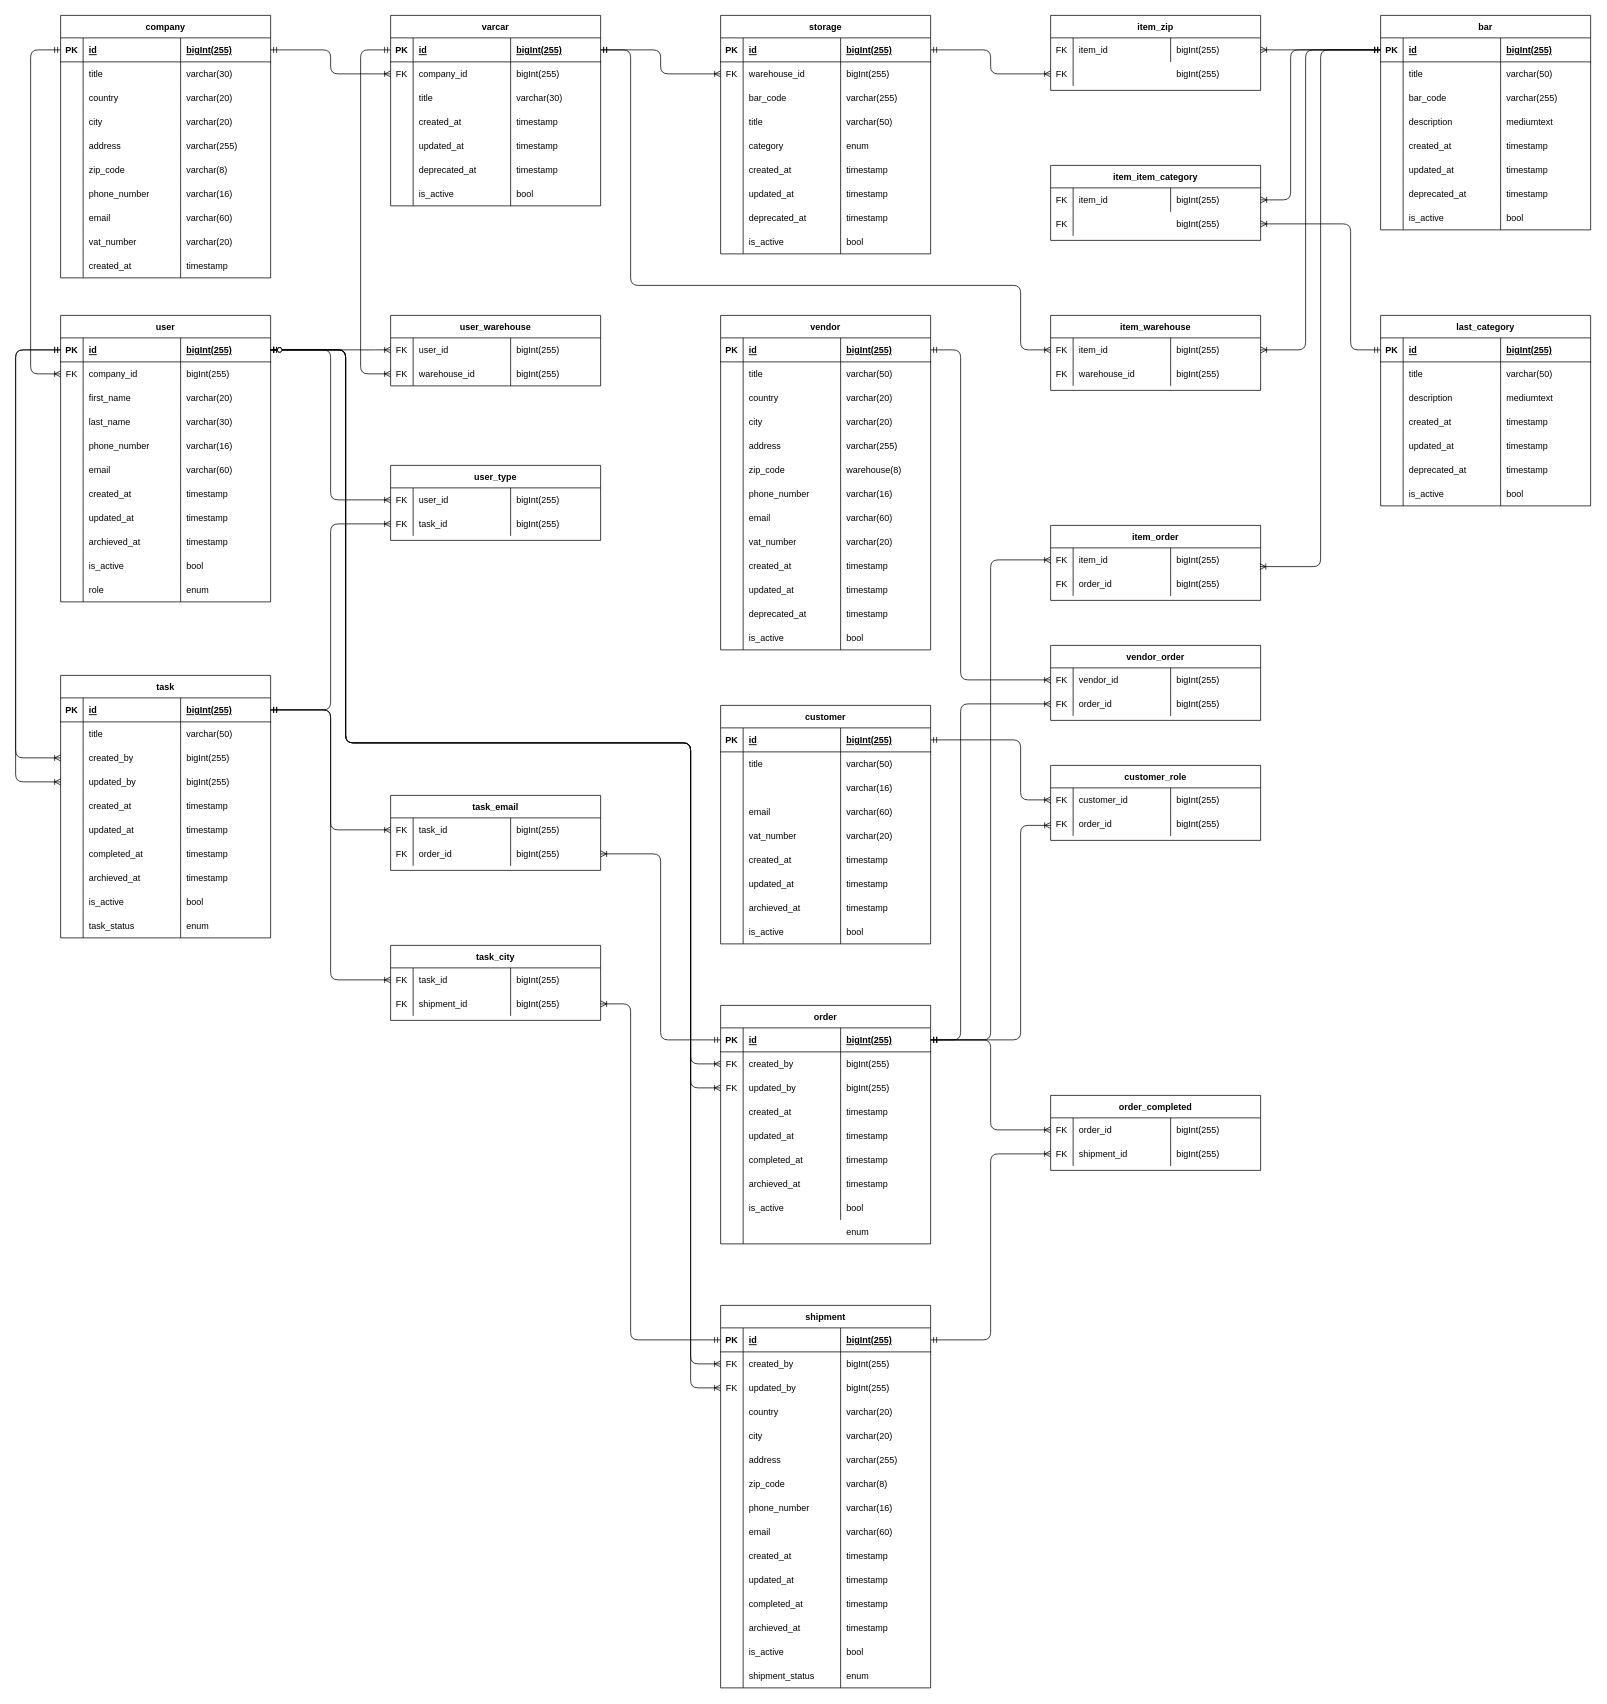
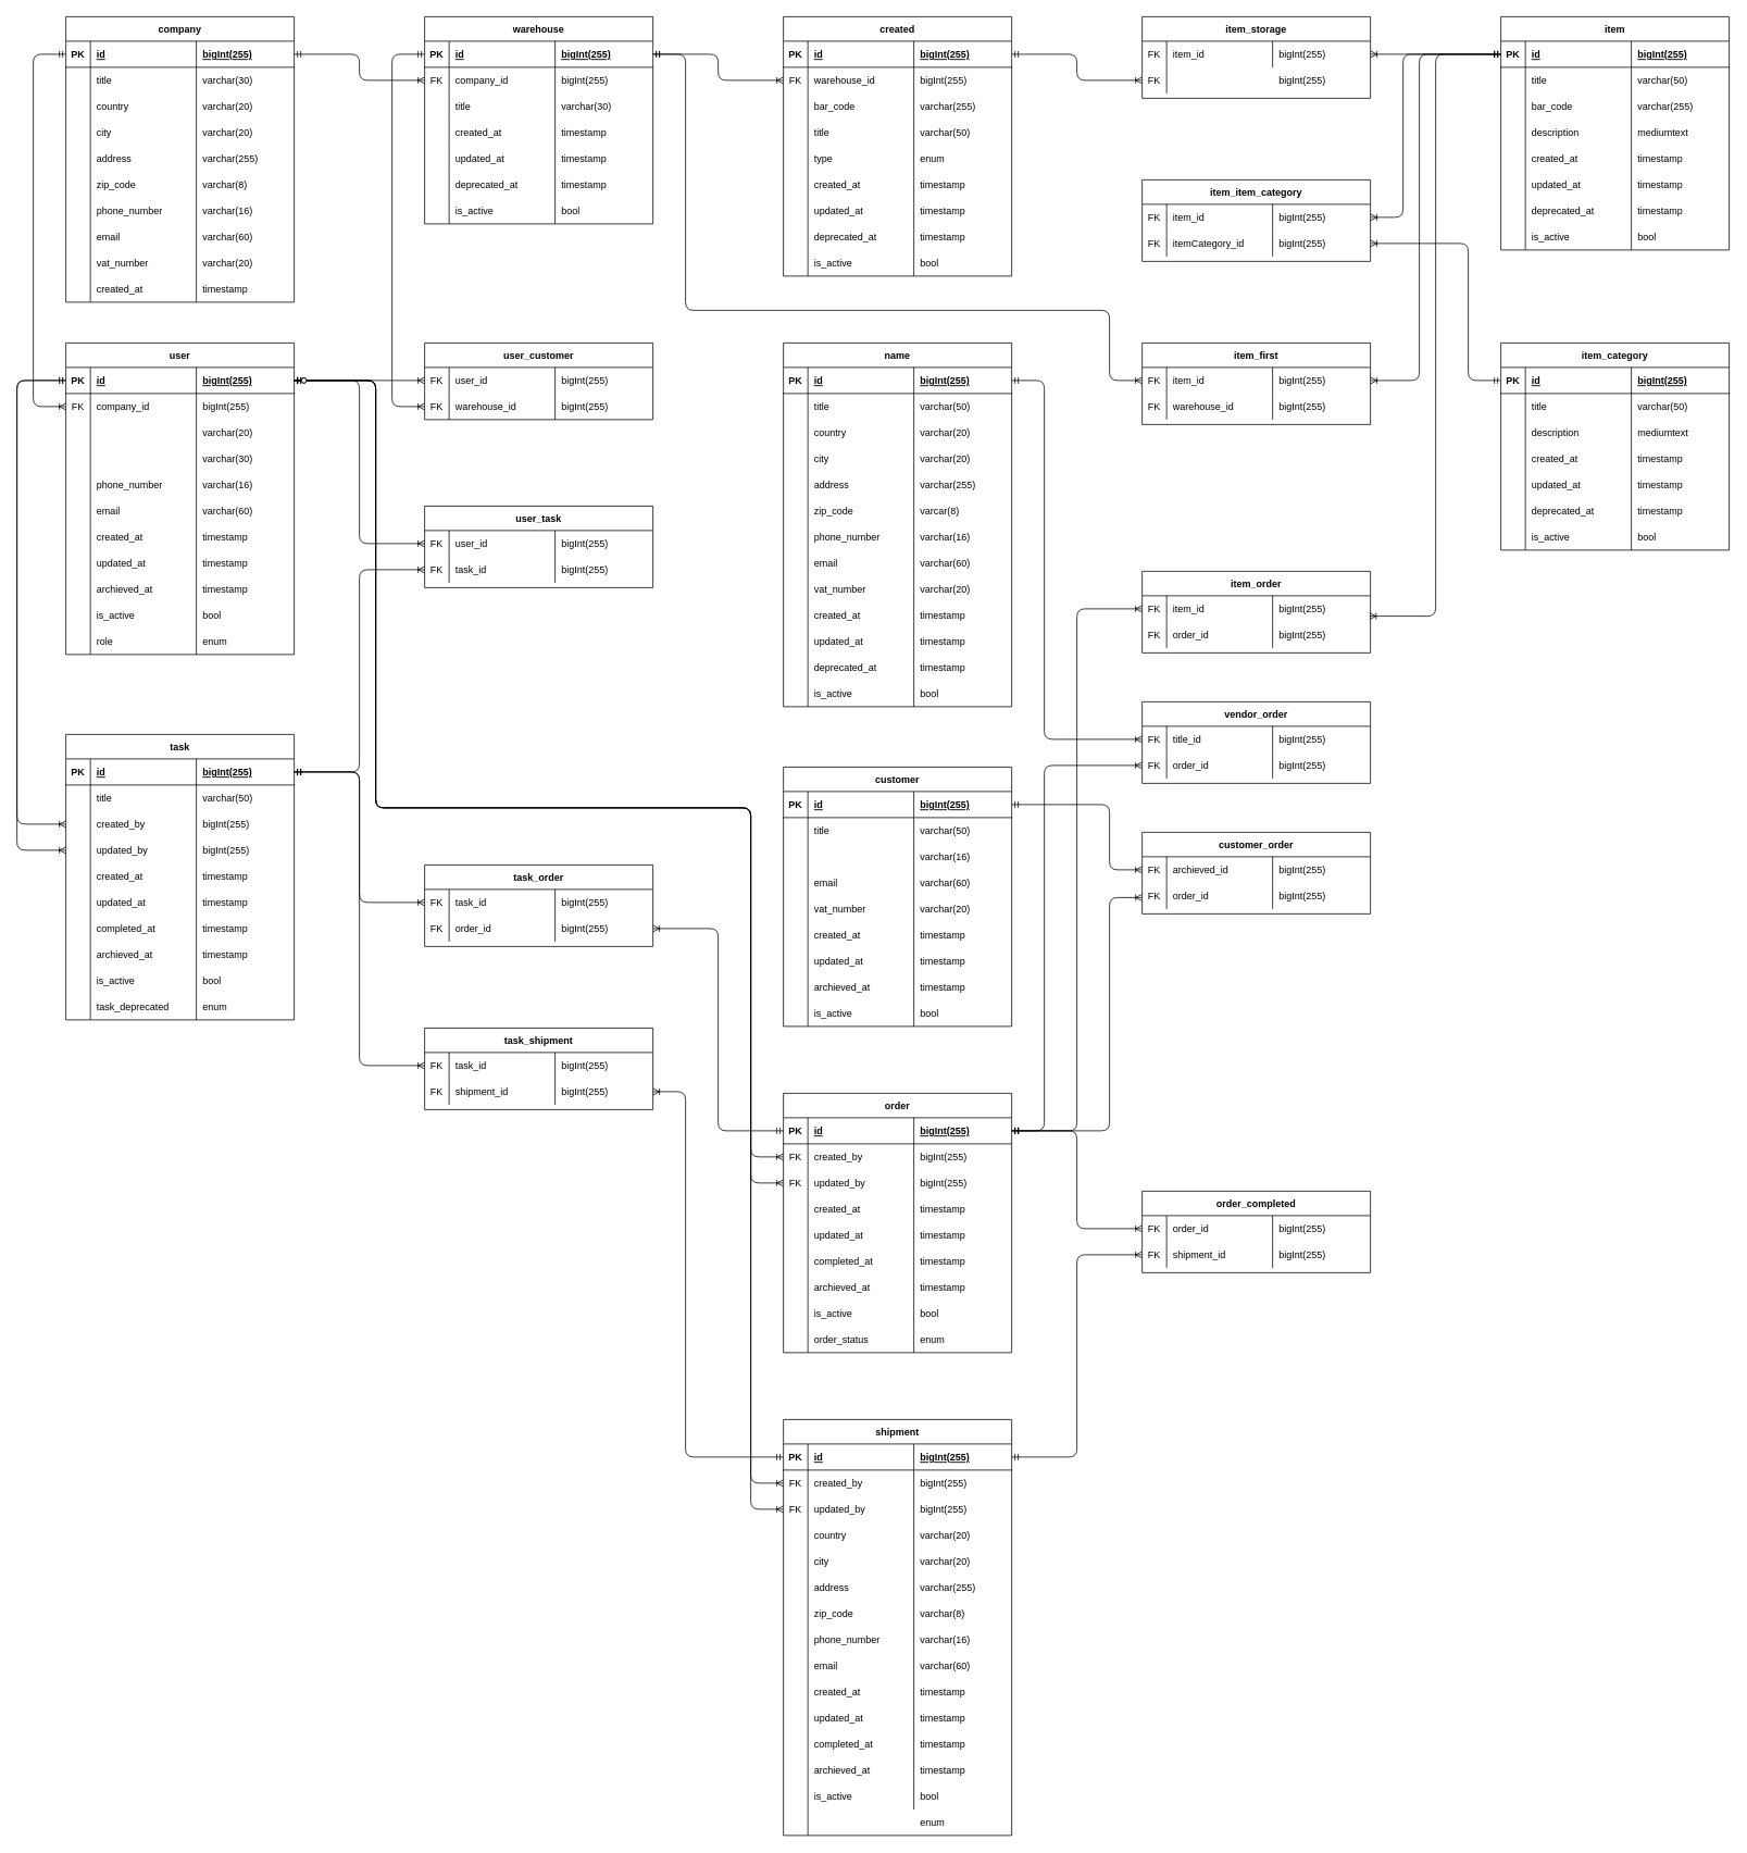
- <mxCell id="43" value="varcar" style="shape=table;startSize=30;container=1;collapsible=1;childLayout=tableLayout;fixedRows=1;rowLines=0;fontStyle=1;align=center;resizeLast=1;" parent="1" vertex="1"><mxGeometry x="520" y="20" width="280" height="254" as="geometry" /></mxCell>
+ <mxCell id="43" value="warehouse" style="shape=table;startSize=30;container=1;collapsible=1;childLayout=tableLayout;fixedRows=1;rowLines=0;fontStyle=1;align=center;resizeLast=1;" parent="1" vertex="1"><mxGeometry x="520" y="20" width="280" height="254" as="geometry" /></mxCell>
- <mxCell id="72" value="storage" style="shape=table;startSize=30;container=1;collapsible=1;childLayout=tableLayout;fixedRows=1;rowLines=0;fontStyle=1;align=center;resizeLast=1;" parent="1" vertex="1"><mxGeometry x="960" y="20" width="280" height="318" as="geometry" /></mxCell>
+ <mxCell id="72" value="created" style="shape=table;startSize=30;container=1;collapsible=1;childLayout=tableLayout;fixedRows=1;rowLines=0;fontStyle=1;align=center;resizeLast=1;" parent="1" vertex="1"><mxGeometry x="960" y="20" width="280" height="318" as="geometry" /></mxCell>
- <mxCell id="266" value="item_zip" style="shape=table;startSize=30;container=1;collapsible=1;childLayout=tableLayout;fixedRows=1;rowLines=0;fontStyle=1;align=center;resizeLast=1;" parent="1" vertex="1"><mxGeometry x="1400" y="20" width="280" height="100" as="geometry" /></mxCell>
+ <mxCell id="266" value="item_storage" style="shape=table;startSize=30;container=1;collapsible=1;childLayout=tableLayout;fixedRows=1;rowLines=0;fontStyle=1;align=center;resizeLast=1;" parent="1" vertex="1"><mxGeometry x="1400" y="20" width="280" height="100" as="geometry" /></mxCell>
- <mxCell id="233" value="bar" style="shape=table;startSize=30;container=1;collapsible=1;childLayout=tableLayout;fixedRows=1;rowLines=0;fontStyle=1;align=center;resizeLast=1;" parent="1" vertex="1"><mxGeometry x="1840" y="20" width="280" height="286" as="geometry" /></mxCell>
+ <mxCell id="233" value="item" style="shape=table;startSize=30;container=1;collapsible=1;childLayout=tableLayout;fixedRows=1;rowLines=0;fontStyle=1;align=center;resizeLast=1;" parent="1" vertex="1"><mxGeometry x="1840" y="20" width="280" height="286" as="geometry" /></mxCell>
- <mxCell id="91" value="category" style="shape=partialRectangle;connectable=0;fillColor=none;top=0;left=0;bottom=0;right=0;align=left;spacingLeft=6;overflow=hidden;" parent="89" vertex="1"><mxGeometry x="30" width="130" height="32" as="geometry" /></mxCell>
+ <mxCell id="91" value="type" style="shape=partialRectangle;connectable=0;fillColor=none;top=0;left=0;bottom=0;right=0;align=left;spacingLeft=6;overflow=hidden;" parent="89" vertex="1"><mxGeometry x="30" width="130" height="32" as="geometry" /></mxCell>
+ <mxCell id="283" value="itemCategory_id" style="shape=partialRectangle;connectable=0;fillColor=none;top=0;left=0;bottom=0;right=0;align=left;spacingLeft=6;overflow=hidden;" parent="281" vertex="1"><mxGeometry x="30" width="130" height="32" as="geometry" /></mxCell>
- <mxCell id="193" value="user_warehouse" style="shape=table;startSize=30;container=1;collapsible=1;childLayout=tableLayout;fixedRows=1;rowLines=0;fontStyle=1;align=center;resizeLast=1;" parent="1" vertex="1"><mxGeometry x="520" y="420" width="280" height="94" as="geometry" /></mxCell>
+ <mxCell id="193" value="user_customer" style="shape=table;startSize=30;container=1;collapsible=1;childLayout=tableLayout;fixedRows=1;rowLines=0;fontStyle=1;align=center;resizeLast=1;" parent="1" vertex="1"><mxGeometry x="520" y="420" width="280" height="94" as="geometry" /></mxCell>
- <mxCell id="419" value="vendor" style="shape=table;startSize=30;container=1;collapsible=1;childLayout=tableLayout;fixedRows=1;rowLines=0;fontStyle=1;align=center;resizeLast=1;" parent="1" vertex="1"><mxGeometry x="960" y="420" width="280" height="446" as="geometry" /></mxCell>
+ <mxCell id="419" value="name" style="shape=table;startSize=30;container=1;collapsible=1;childLayout=tableLayout;fixedRows=1;rowLines=0;fontStyle=1;align=center;resizeLast=1;" parent="1" vertex="1"><mxGeometry x="960" y="420" width="280" height="446" as="geometry" /></mxCell>
- <mxCell id="287" value="item_warehouse" style="shape=table;startSize=30;container=1;collapsible=1;childLayout=tableLayout;fixedRows=1;rowLines=0;fontStyle=1;align=center;resizeLast=1;" parent="1" vertex="1"><mxGeometry x="1400" y="420" width="280" height="100" as="geometry" /></mxCell>
+ <mxCell id="287" value="item_first" style="shape=table;startSize=30;container=1;collapsible=1;childLayout=tableLayout;fixedRows=1;rowLines=0;fontStyle=1;align=center;resizeLast=1;" parent="1" vertex="1"><mxGeometry x="1400" y="420" width="280" height="100" as="geometry" /></mxCell>
- <mxCell id="204" value="last_category" style="shape=table;startSize=30;container=1;collapsible=1;childLayout=tableLayout;fixedRows=1;rowLines=0;fontStyle=1;align=center;resizeLast=1;" parent="1" vertex="1"><mxGeometry x="1840" y="420" width="280" height="254" as="geometry" /></mxCell>
+ <mxCell id="204" value="item_category" style="shape=table;startSize=30;container=1;collapsible=1;childLayout=tableLayout;fixedRows=1;rowLines=0;fontStyle=1;align=center;resizeLast=1;" parent="1" vertex="1"><mxGeometry x="1840" y="420" width="280" height="254" as="geometry" /></mxCell>
- <mxCell id="156" value="first_name" style="shape=partialRectangle;connectable=0;fillColor=none;top=0;left=0;bottom=0;right=0;align=left;spacingLeft=6;overflow=hidden;" parent="154" vertex="1"><mxGeometry x="30" width="130" height="32" as="geometry" /></mxCell>
- <mxCell id="160" value="last_name" style="shape=partialRectangle;connectable=0;fillColor=none;top=0;left=0;bottom=0;right=0;align=left;spacingLeft=6;overflow=hidden;" parent="158" vertex="1"><mxGeometry x="30" width="130" height="32" as="geometry" /></mxCell>
- <mxCell id="443" value="warehouse(8)" style="shape=partialRectangle;connectable=0;fillColor=none;top=0;left=0;bottom=0;right=0;align=left;spacingLeft=6;overflow=hidden;" parent="440" vertex="1"><mxGeometry x="160" width="120" height="32" as="geometry" /></mxCell>
+ <mxCell id="443" value="varcar(8)" style="shape=partialRectangle;connectable=0;fillColor=none;top=0;left=0;bottom=0;right=0;align=left;spacingLeft=6;overflow=hidden;" parent="440" vertex="1"><mxGeometry x="160" width="120" height="32" as="geometry" /></mxCell>
- <mxCell id="513" value="user_type" style="shape=table;startSize=30;container=1;collapsible=1;childLayout=tableLayout;fixedRows=1;rowLines=0;fontStyle=1;align=center;resizeLast=1;" parent="1" vertex="1"><mxGeometry x="520" y="620" width="280" height="100" as="geometry" /></mxCell>
+ <mxCell id="513" value="user_task" style="shape=table;startSize=30;container=1;collapsible=1;childLayout=tableLayout;fixedRows=1;rowLines=0;fontStyle=1;align=center;resizeLast=1;" parent="1" vertex="1"><mxGeometry x="520" y="620" width="280" height="100" as="geometry" /></mxCell>
- <mxCell id="538" value="vendor_id" style="shape=partialRectangle;connectable=0;fillColor=none;top=0;left=0;bottom=0;right=0;align=left;spacingLeft=6;overflow=hidden;" parent="536" vertex="1"><mxGeometry x="30" width="130" height="32" as="geometry" /></mxCell>
+ <mxCell id="538" value="title_id" style="shape=partialRectangle;connectable=0;fillColor=none;top=0;left=0;bottom=0;right=0;align=left;spacingLeft=6;overflow=hidden;" parent="536" vertex="1"><mxGeometry x="30" width="130" height="32" as="geometry" /></mxCell>
- <mxCell id="546" value="customer_role" style="shape=table;startSize=30;container=1;collapsible=1;childLayout=tableLayout;fixedRows=1;rowLines=0;fontStyle=1;align=center;resizeLast=1;" parent="1" vertex="1"><mxGeometry x="1400" y="1020" width="280" height="100" as="geometry" /></mxCell>
+ <mxCell id="546" value="customer_order" style="shape=table;startSize=30;container=1;collapsible=1;childLayout=tableLayout;fixedRows=1;rowLines=0;fontStyle=1;align=center;resizeLast=1;" parent="1" vertex="1"><mxGeometry x="1400" y="1020" width="280" height="100" as="geometry" /></mxCell>
- <mxCell id="549" value="customer_id" style="shape=partialRectangle;connectable=0;fillColor=none;top=0;left=0;bottom=0;right=0;align=left;spacingLeft=6;overflow=hidden;" parent="547" vertex="1"><mxGeometry x="30" width="130" height="32" as="geometry" /></mxCell>
+ <mxCell id="549" value="archieved_id" style="shape=partialRectangle;connectable=0;fillColor=none;top=0;left=0;bottom=0;right=0;align=left;spacingLeft=6;overflow=hidden;" parent="547" vertex="1"><mxGeometry x="30" width="130" height="32" as="geometry" /></mxCell>
- <mxCell id="524" value="task_email" style="shape=table;startSize=30;container=1;collapsible=1;childLayout=tableLayout;fixedRows=1;rowLines=0;fontStyle=1;align=center;resizeLast=1;" parent="1" vertex="1"><mxGeometry x="520" y="1060" width="280" height="100" as="geometry" /></mxCell>
+ <mxCell id="524" value="task_order" style="shape=table;startSize=30;container=1;collapsible=1;childLayout=tableLayout;fixedRows=1;rowLines=0;fontStyle=1;align=center;resizeLast=1;" parent="1" vertex="1"><mxGeometry x="520" y="1060" width="280" height="100" as="geometry" /></mxCell>
- <mxCell id="511" value="task_status" style="shape=partialRectangle;connectable=0;fillColor=none;top=0;left=0;bottom=0;right=0;align=left;spacingLeft=6;overflow=hidden;" vertex="1" parent="509"><mxGeometry x="30" width="130" height="32" as="geometry" /></mxCell>
+ <mxCell id="511" value="task_deprecated" style="shape=partialRectangle;connectable=0;fillColor=none;top=0;left=0;bottom=0;right=0;align=left;spacingLeft=6;overflow=hidden;" vertex="1" parent="509"><mxGeometry x="30" width="130" height="32" as="geometry" /></mxCell>
- <mxCell id="556" value="task_city" style="shape=table;startSize=30;container=1;collapsible=1;childLayout=tableLayout;fixedRows=1;rowLines=0;fontStyle=1;align=center;resizeLast=1;" parent="1" vertex="1"><mxGeometry x="520" y="1260" width="280" height="100" as="geometry" /></mxCell>
+ <mxCell id="556" value="task_shipment" style="shape=table;startSize=30;container=1;collapsible=1;childLayout=tableLayout;fixedRows=1;rowLines=0;fontStyle=1;align=center;resizeLast=1;" parent="1" vertex="1"><mxGeometry x="520" y="1260" width="280" height="100" as="geometry" /></mxCell>
+ <mxCell id="342" value="order_status" style="shape=partialRectangle;connectable=0;fillColor=none;top=0;left=0;bottom=0;right=0;align=left;spacingLeft=6;overflow=hidden;" parent="340" vertex="1"><mxGeometry x="30" width="130" height="32" as="geometry" /></mxCell>
- <mxCell id="406" value="shipment_status" style="shape=partialRectangle;connectable=0;fillColor=none;top=0;left=0;bottom=0;right=0;align=left;spacingLeft=6;overflow=hidden;" parent="404" vertex="1"><mxGeometry x="30" width="130" height="32" as="geometry" /></mxCell>
